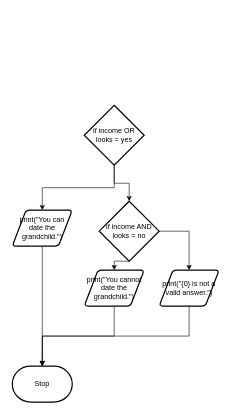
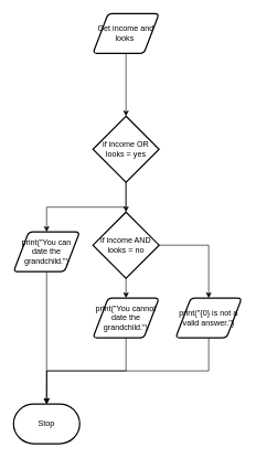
+ <mxCell id="3" value="Get income and looks&amp;nbsp;" style="shape=parallelogram;html=1;strokeWidth=2;perimeter=parallelogramPerimeter;whiteSpace=wrap;rounded=1;arcSize=12;size=0.23;" parent="1" vertex="1"><mxGeometry x="140" y="20" width="100" height="60" as="geometry" /></mxCell>
+ <mxCell id="2" style="edgeStyle=orthogonalEdgeStyle;rounded=0;orthogonalLoop=1;jettySize=auto;html=1;exitX=0.5;exitY=1;exitDx=0;exitDy=0;entryX=0.5;entryY=0;entryDx=0;entryDy=0;entryPerimeter=0;" parent="1" source="3" target="8" edge="1"><mxGeometry relative="1" as="geometry"><mxPoint x="190" y="110" as="targetPoint" /></mxGeometry></mxCell>
- <mxCell id="16" value="if income AND looks = no" style="strokeWidth=2;html=1;shape=mxgraph.flowchart.decision;whiteSpace=wrap;" vertex="1" parent="1"><mxGeometry x="165" y="335" width="100" height="100" as="geometry" /></mxCell>
+ <mxCell id="16" value="if income AND looks = no" style="strokeWidth=2;html=1;shape=mxgraph.flowchart.decision;whiteSpace=wrap;" vertex="1" parent="1"><mxGeometry x="140" y="320" width="100" height="100" as="geometry" /></mxCell>
